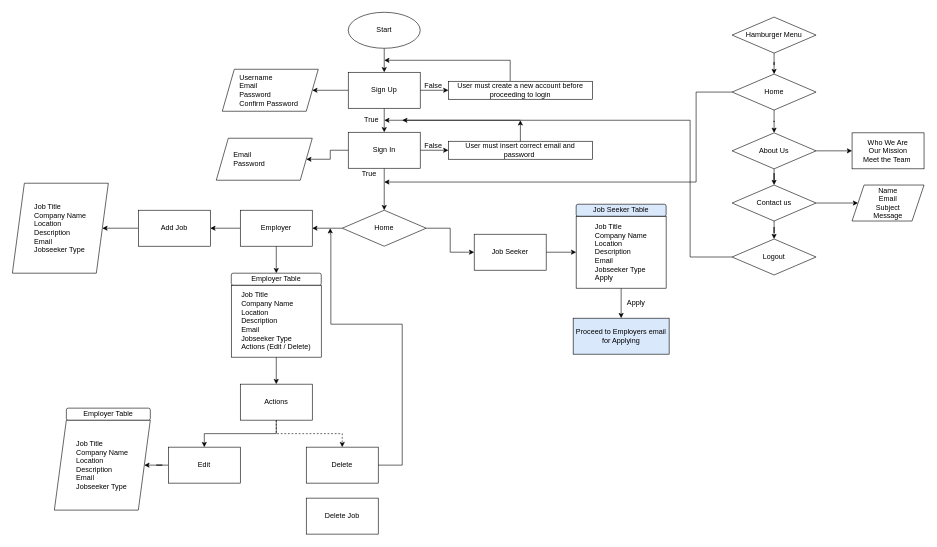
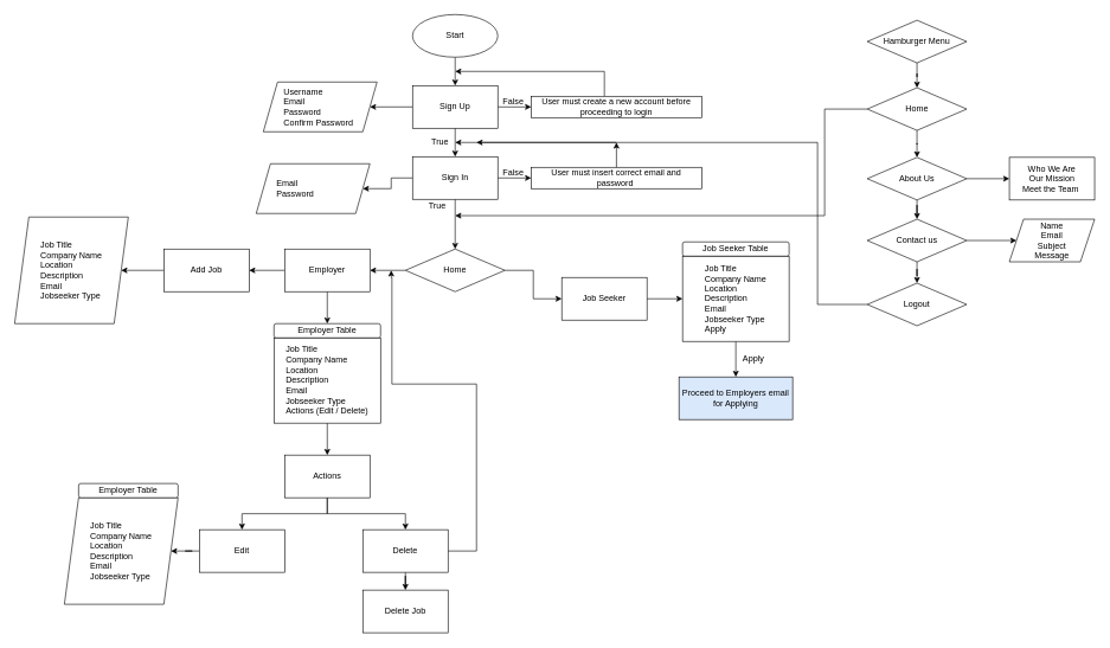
- <mxCell id="35" value="Job Seeker Table" style="rounded=1;whiteSpace=wrap;html=1;fillColor=#dae8fc;" vertex="1" parent="1"><mxGeometry x="960" y="340" width="150" height="20" as="geometry" /></mxCell>
+ <mxCell id="35" value="Job Seeker Table" style="rounded=1;whiteSpace=wrap;html=1;" vertex="1" parent="1"><mxGeometry x="960" y="340" width="150" height="20" as="geometry" /></mxCell>
- <mxCell id="42" value="" style="edgeStyle=orthogonalEdgeStyle;rounded=0;orthogonalLoop=1;jettySize=auto;html=1;dashed=1;" edge="1" parent="1" source="43" target="48"><mxGeometry relative="1" as="geometry" /></mxCell>
+ <mxCell id="42" value="" style="edgeStyle=orthogonalEdgeStyle;rounded=0;orthogonalLoop=1;jettySize=auto;html=1;" edge="1" parent="1" source="43" target="48"><mxGeometry relative="1" as="geometry" /></mxCell>
+ <mxCell id="46" value="" style="edgeStyle=orthogonalEdgeStyle;rounded=0;orthogonalLoop=1;jettySize=auto;html=1;" edge="1" parent="1" source="48" target="65"><mxGeometry relative="1" as="geometry" /></mxCell>
